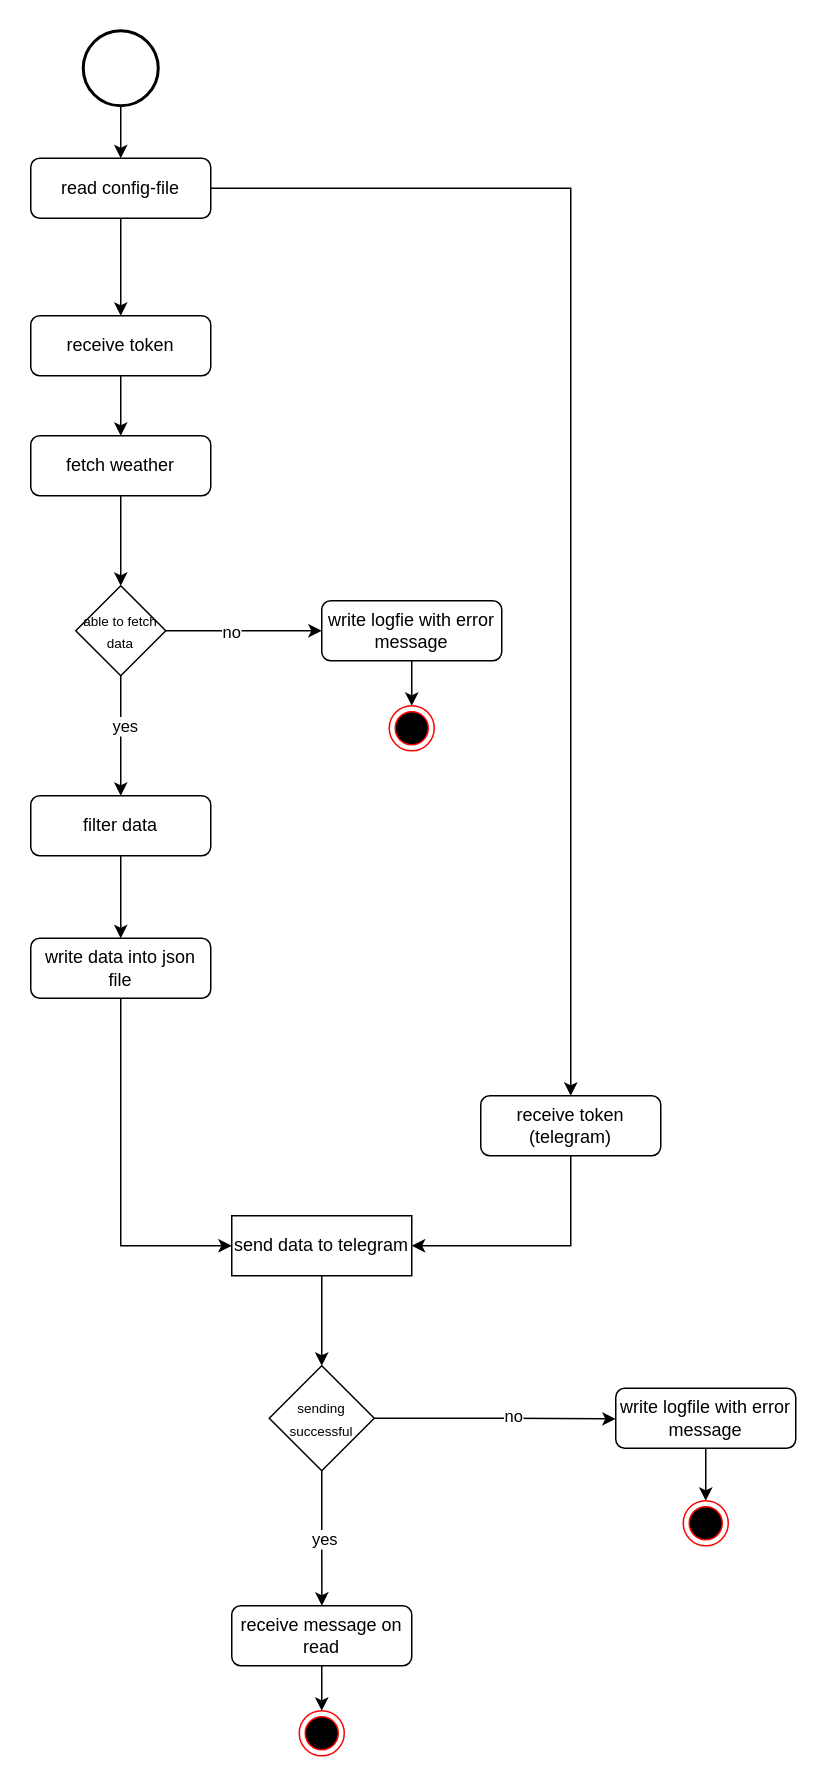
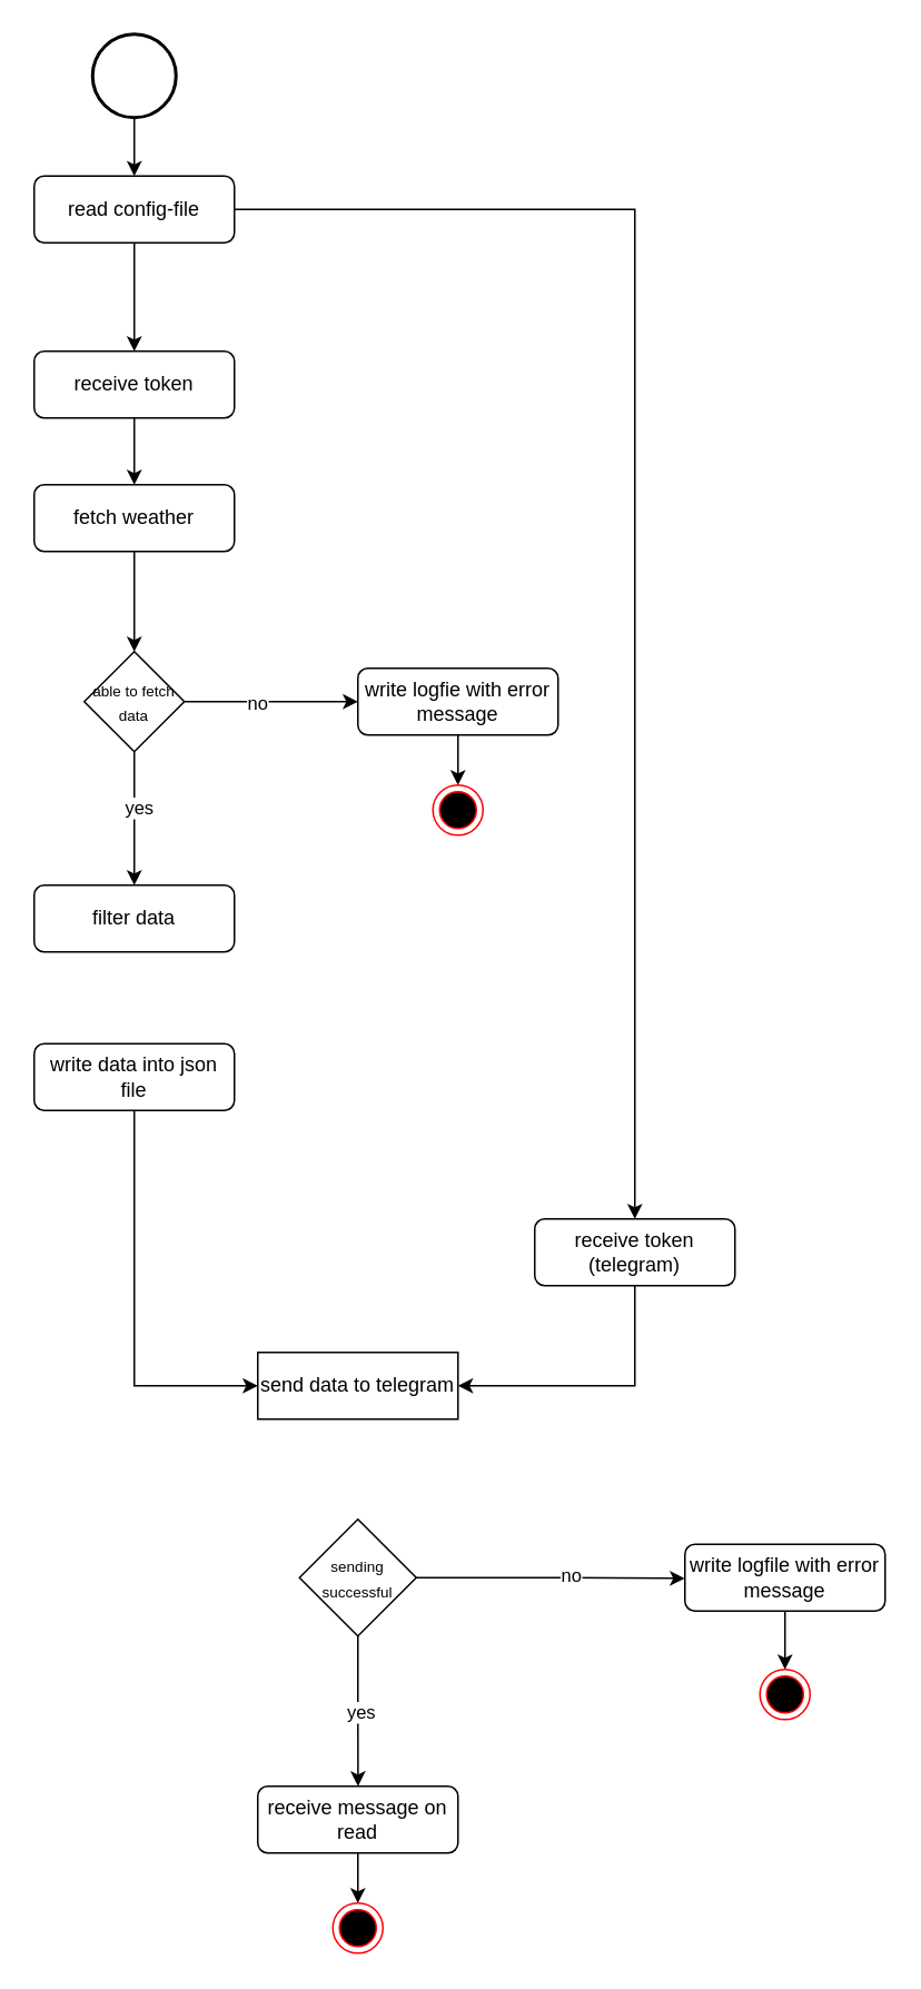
- <mxCell id="15" style="edgeStyle=orthogonalEdgeStyle;rounded=0;orthogonalLoop=1;jettySize=auto;html=1;exitX=0.5;exitY=1;exitDx=0;exitDy=0;entryX=0.5;entryY=0;entryDx=0;entryDy=0;" edge="1" parent="1" source="16" target="18"><mxGeometry relative="1" as="geometry" /></mxCell>
- <mxCell id="27" style="edgeStyle=orthogonalEdgeStyle;rounded=0;orthogonalLoop=1;jettySize=auto;html=1;exitX=0.5;exitY=1;exitDx=0;exitDy=0;" edge="1" parent="1" source="28" target="26"><mxGeometry relative="1" as="geometry" /></mxCell>
